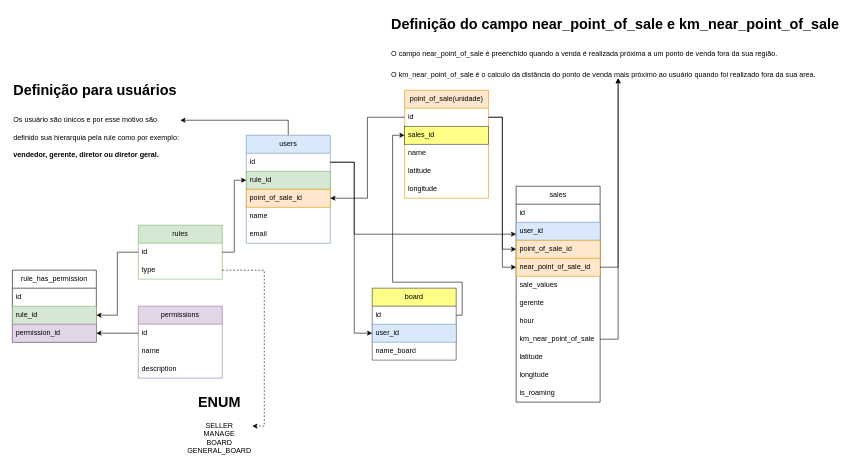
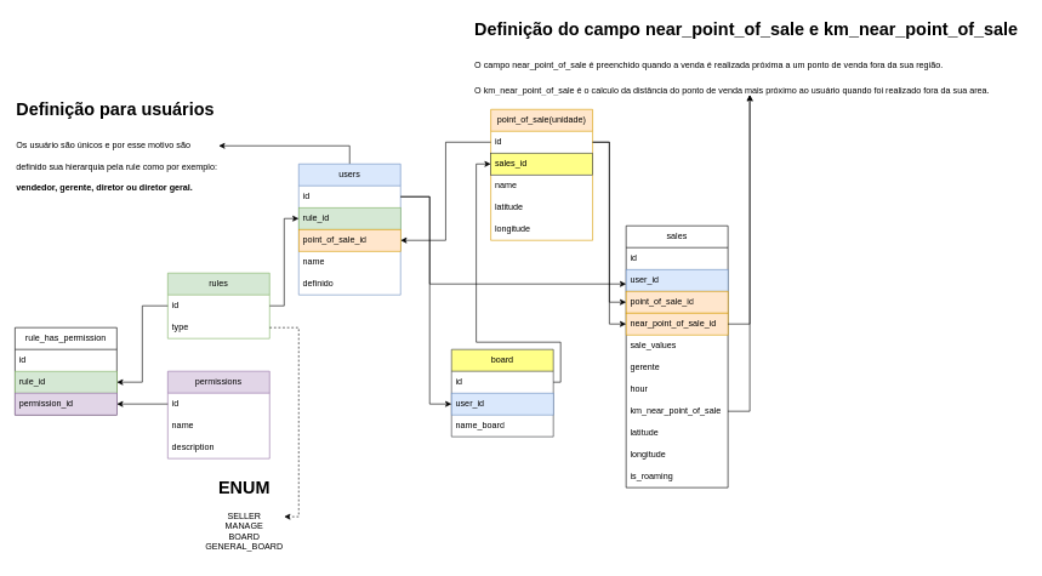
- <mxCell id="8" value="email" style="text;strokeColor=none;fillColor=none;align=left;verticalAlign=middle;spacingLeft=4;spacingRight=4;overflow=hidden;points=[[0,0.5],[1,0.5]];portConstraint=eastwest;rotatable=0;whiteSpace=wrap;html=1;" parent="3" vertex="1"><mxGeometry y="150" width="140" height="30" as="geometry" /></mxCell>
+ <mxCell id="8" value="definido" style="text;strokeColor=none;fillColor=none;align=left;verticalAlign=middle;spacingLeft=4;spacingRight=4;overflow=hidden;points=[[0,0.5],[1,0.5]];portConstraint=eastwest;rotatable=0;whiteSpace=wrap;html=1;" parent="3" vertex="1"><mxGeometry y="150" width="140" height="30" as="geometry" /></mxCell>
- <mxCell id="36" value="&lt;h1 style=&quot;text-align: center; margin-top: 0px;&quot;&gt;ENUM&lt;/h1&gt;&lt;p&gt;&lt;/p&gt;&lt;div style=&quot;text-align: center;&quot;&gt;&lt;span style=&quot;background-color: initial;&quot;&gt;SELLER&lt;/span&gt;&lt;/div&gt;&lt;div style=&quot;text-align: center;&quot;&gt;&lt;span style=&quot;background-color: initial;&quot;&gt;MANAGE&lt;/span&gt;&lt;/div&gt;&lt;div style=&quot;text-align: center;&quot;&gt;&lt;span style=&quot;background-color: initial;&quot;&gt;BOARD&lt;/span&gt;&lt;/div&gt;&lt;div style=&quot;text-align: center;&quot;&gt;&lt;span style=&quot;background-color: initial;&quot;&gt;GENERAL_BOARD&lt;/span&gt;&lt;/div&gt;&lt;p&gt;&lt;/p&gt;" style="text;html=1;whiteSpace=wrap;overflow=hidden;rounded=0;" parent="1" vertex="1"><mxGeometry x="310" y="650" width="110" height="120" as="geometry" /></mxCell>
+ <mxCell id="36" value="&lt;h1 style=&quot;text-align: center; margin-top: 0px;&quot;&gt;ENUM&lt;/h1&gt;&lt;p&gt;&lt;/p&gt;&lt;div style=&quot;text-align: center;&quot;&gt;&lt;span style=&quot;background-color: initial;&quot;&gt;SELLER&lt;/span&gt;&lt;/div&gt;&lt;div style=&quot;text-align: center;&quot;&gt;&lt;span style=&quot;background-color: initial;&quot;&gt;MANAGE&lt;/span&gt;&lt;/div&gt;&lt;div style=&quot;text-align: center;&quot;&gt;&lt;span style=&quot;background-color: initial;&quot;&gt;BOARD&lt;/span&gt;&lt;/div&gt;&lt;div style=&quot;text-align: center;&quot;&gt;&lt;span style=&quot;background-color: initial;&quot;&gt;GENERAL_BOARD&lt;/span&gt;&lt;/div&gt;&lt;p&gt;&lt;/p&gt;" style="text;html=1;whiteSpace=wrap;overflow=hidden;rounded=0;" parent="1" vertex="1"><mxGeometry x="280" y="650" width="110" height="120" as="geometry" /></mxCell>
